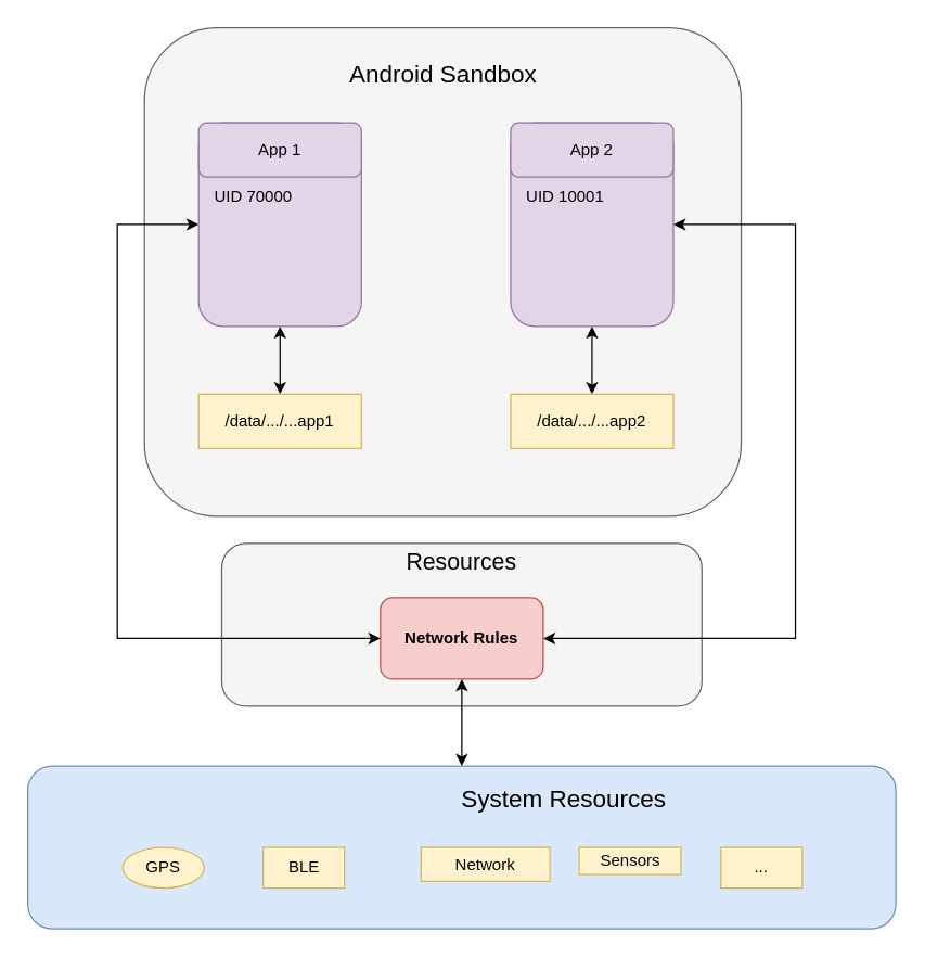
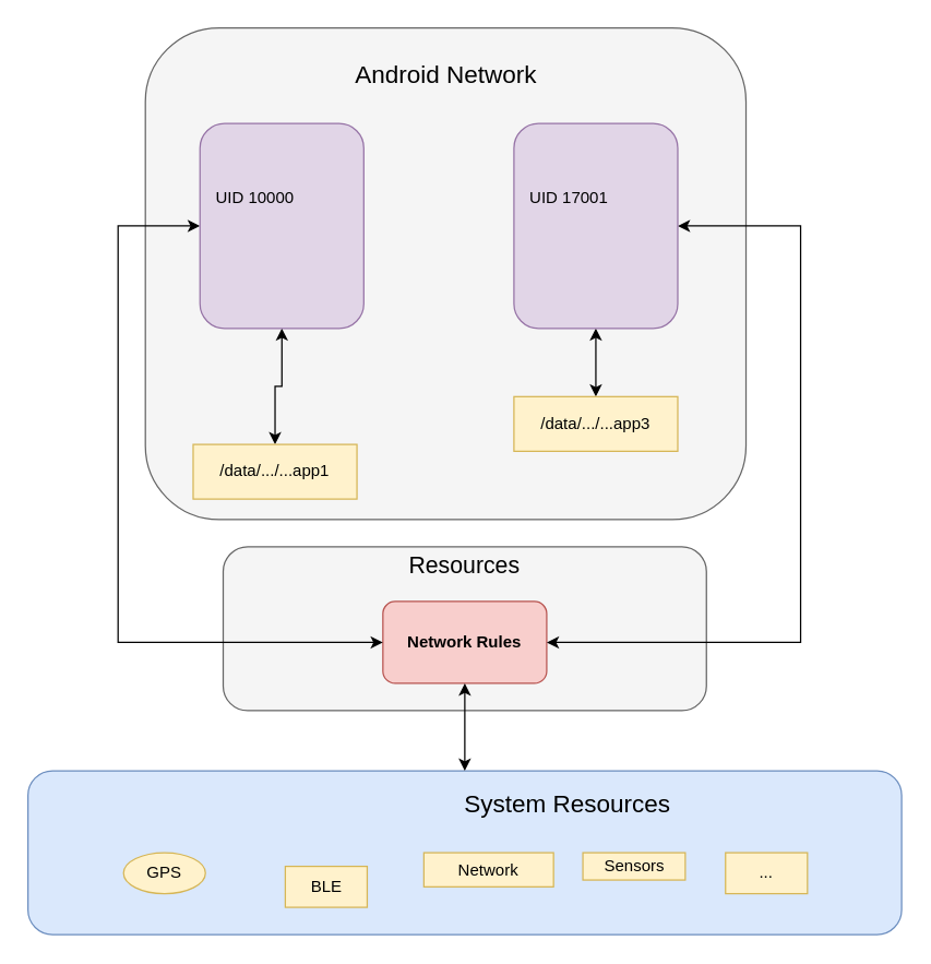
- <mxCell id="13" value="&lt;font style=&quot;font-size: 18px;&quot;&gt;Android Sandbox&lt;br&gt;&lt;/font&gt;" style="text;html=1;align=center;verticalAlign=middle;whiteSpace=wrap;rounded=0;" vertex="1" parent="1"><mxGeometry x="239.5" y="40" width="173" height="30" as="geometry" /></mxCell>
+ <mxCell id="13" value="&lt;font style=&quot;font-size: 18px;&quot;&gt;Android Network&lt;br&gt;&lt;/font&gt;" style="text;html=1;align=center;verticalAlign=middle;whiteSpace=wrap;rounded=0;" vertex="1" parent="1"><mxGeometry x="239.5" y="40" width="173" height="30" as="geometry" /></mxCell>
- <mxCell id="18" value="App 1" style="rounded=1;whiteSpace=wrap;html=1;fillColor=#e1d5e7;strokeColor=#9673a6;" vertex="1" parent="1"><mxGeometry x="146" y="90" width="120" height="40" as="geometry" /></mxCell>
- <mxCell id="24" value="App 2" style="rounded=1;whiteSpace=wrap;html=1;fillColor=#e1d5e7;strokeColor=#9673a6;" vertex="1" parent="1"><mxGeometry x="376" y="90" width="120" height="40" as="geometry" /></mxCell>
- <mxCell id="19" value="UID 70000" style="text;html=1;align=center;verticalAlign=middle;resizable=0;points=[];autosize=1;strokeColor=none;fillColor=none;" vertex="1" parent="1"><mxGeometry x="146" y="130" width="80" height="30" as="geometry" /></mxCell>
+ <mxCell id="19" value="UID 10000" style="text;html=1;align=center;verticalAlign=middle;resizable=0;points=[];autosize=1;strokeColor=none;fillColor=none;" vertex="1" parent="1"><mxGeometry x="146" y="130" width="80" height="30" as="geometry" /></mxCell>
- <mxCell id="25" value="UID 10001" style="text;html=1;align=center;verticalAlign=middle;resizable=0;points=[];autosize=1;strokeColor=none;fillColor=none;" vertex="1" parent="1"><mxGeometry x="376" y="130" width="80" height="30" as="geometry" /></mxCell>
+ <mxCell id="25" value="UID 17001" style="text;html=1;align=center;verticalAlign=middle;resizable=0;points=[];autosize=1;strokeColor=none;fillColor=none;" vertex="1" parent="1"><mxGeometry x="376" y="130" width="80" height="30" as="geometry" /></mxCell>
- <mxCell id="17" value="/data/.../...app1" style="rounded=0;whiteSpace=wrap;html=1;fillColor=#fff2cc;strokeColor=#d6b656;" vertex="1" parent="1"><mxGeometry x="146" y="290" width="120" height="40" as="geometry" /></mxCell>
+ <mxCell id="17" value="/data/.../...app1" style="rounded=0;whiteSpace=wrap;html=1;fillColor=#fff2cc;strokeColor=#d6b656;" vertex="1" parent="1"><mxGeometry x="141" y="325" width="120" height="40" as="geometry" /></mxCell>
- <mxCell id="23" value="/data/.../...app2" style="rounded=0;whiteSpace=wrap;html=1;fillColor=#fff2cc;strokeColor=#d6b656;" vertex="1" parent="1"><mxGeometry x="376" y="290" width="120" height="40" as="geometry" /></mxCell>
+ <mxCell id="23" value="/data/.../...app3" style="rounded=0;whiteSpace=wrap;html=1;fillColor=#fff2cc;strokeColor=#d6b656;" vertex="1" parent="1"><mxGeometry x="376" y="290" width="120" height="40" as="geometry" /></mxCell>
- <mxCell id="9" value="BLE" style="rounded=0;whiteSpace=wrap;html=1;fillColor=#fff2cc;strokeColor=#d6b656;" vertex="1" parent="5"><mxGeometry x="173.5" y="60" width="60" height="30" as="geometry" /></mxCell>
+ <mxCell id="9" value="BLE" style="rounded=0;whiteSpace=wrap;html=1;fillColor=#fff2cc;strokeColor=#d6b656;" vertex="1" parent="5"><mxGeometry x="188.5" y="70" width="60" height="30" as="geometry" /></mxCell>
